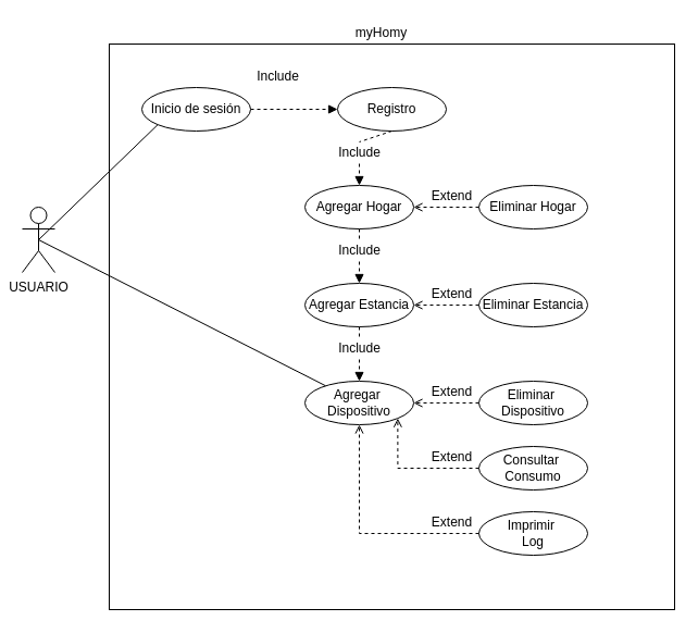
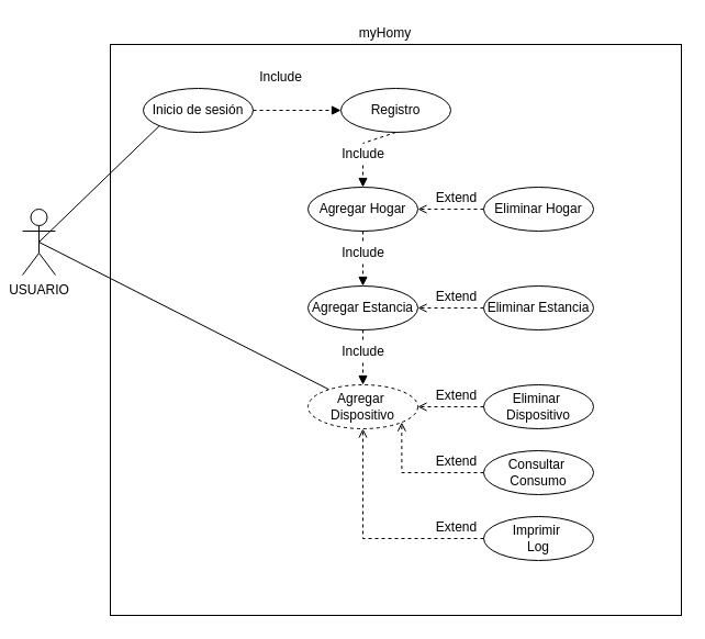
- <mxCell id="25" value="Agregar&amp;nbsp;&lt;br&gt;Dispositivo" style="ellipse;whiteSpace=wrap;html=1;" vertex="1" parent="1"><mxGeometry x="280" y="350" width="100" height="40" as="geometry" /></mxCell>
+ <mxCell id="25" value="Agregar&amp;nbsp;&lt;br&gt;Dispositivo" style="ellipse;whiteSpace=wrap;html=1;dashed=1;" vertex="1" parent="1"><mxGeometry x="280" y="350" width="100" height="40" as="geometry" /></mxCell>
